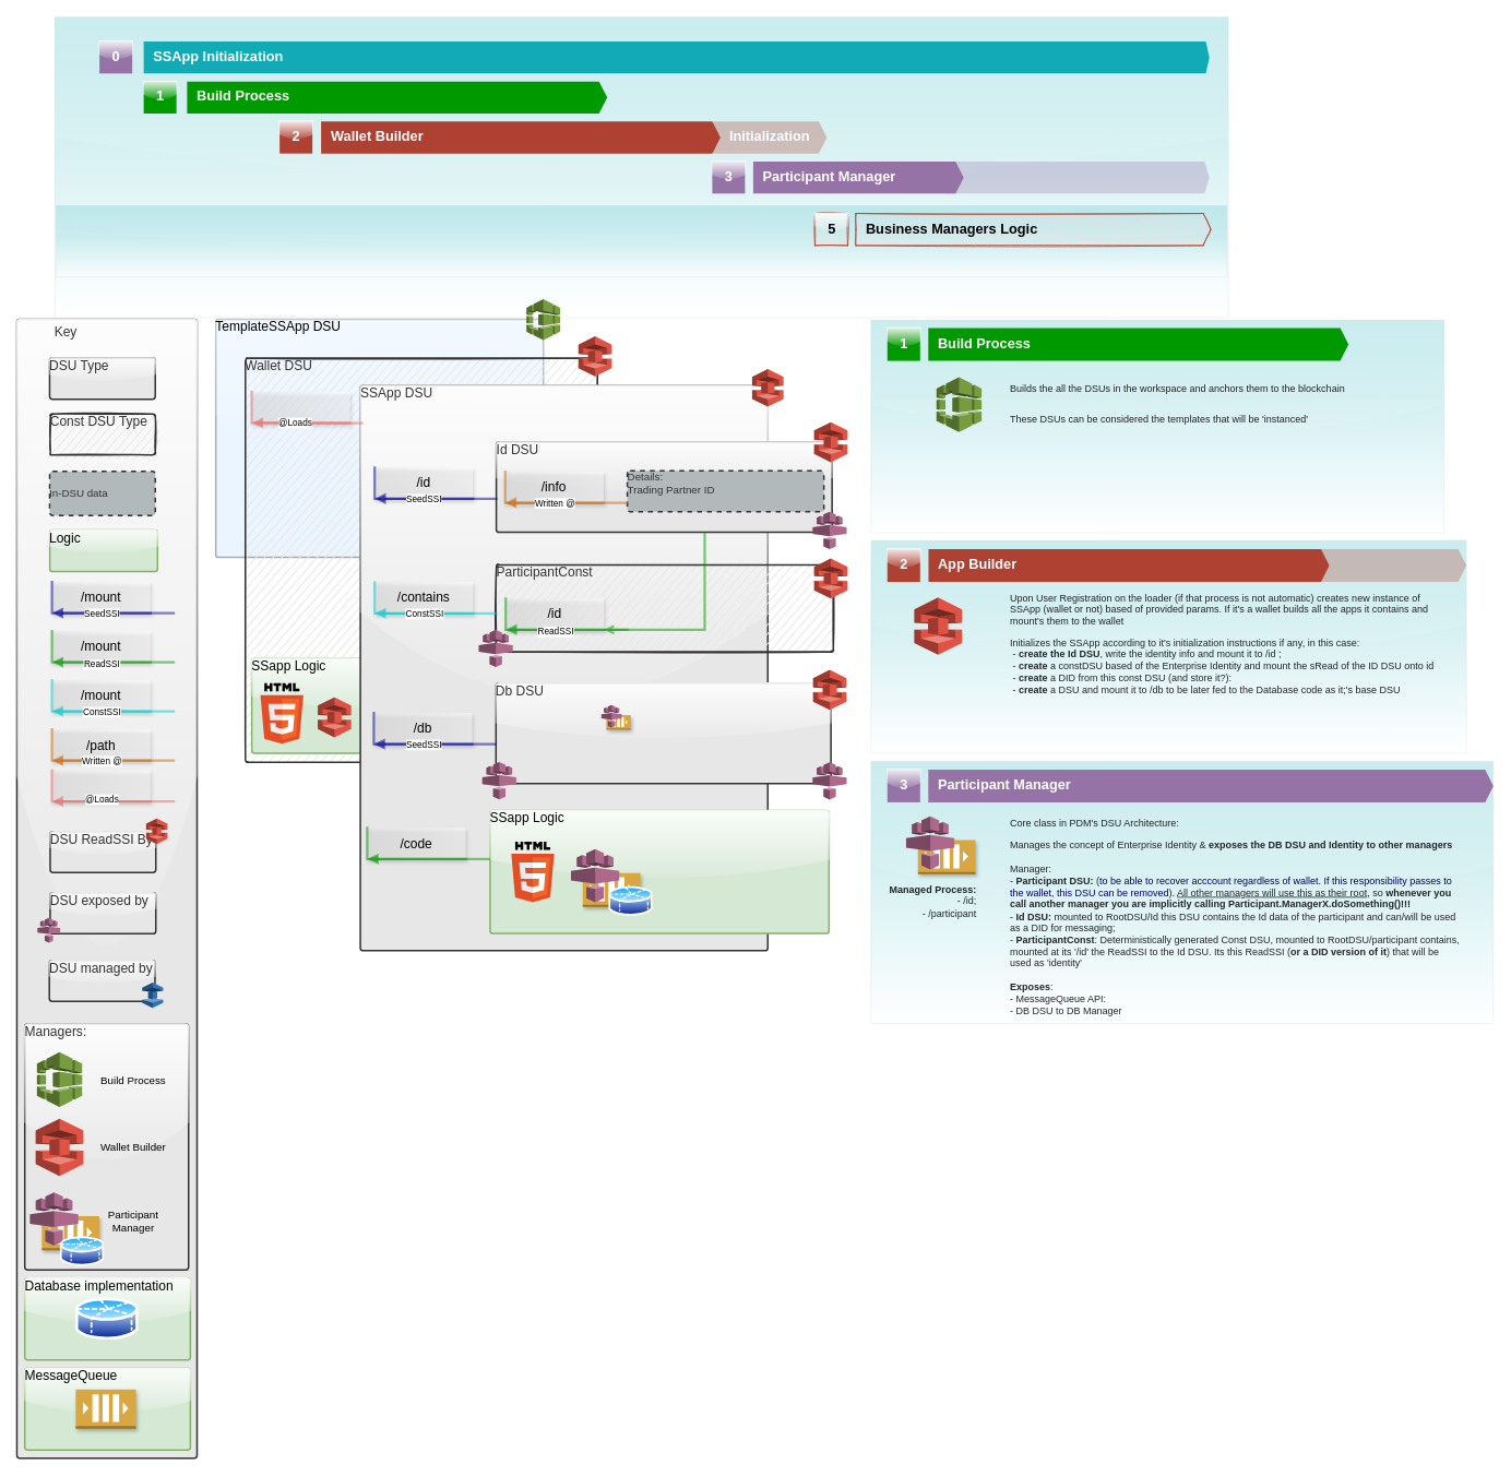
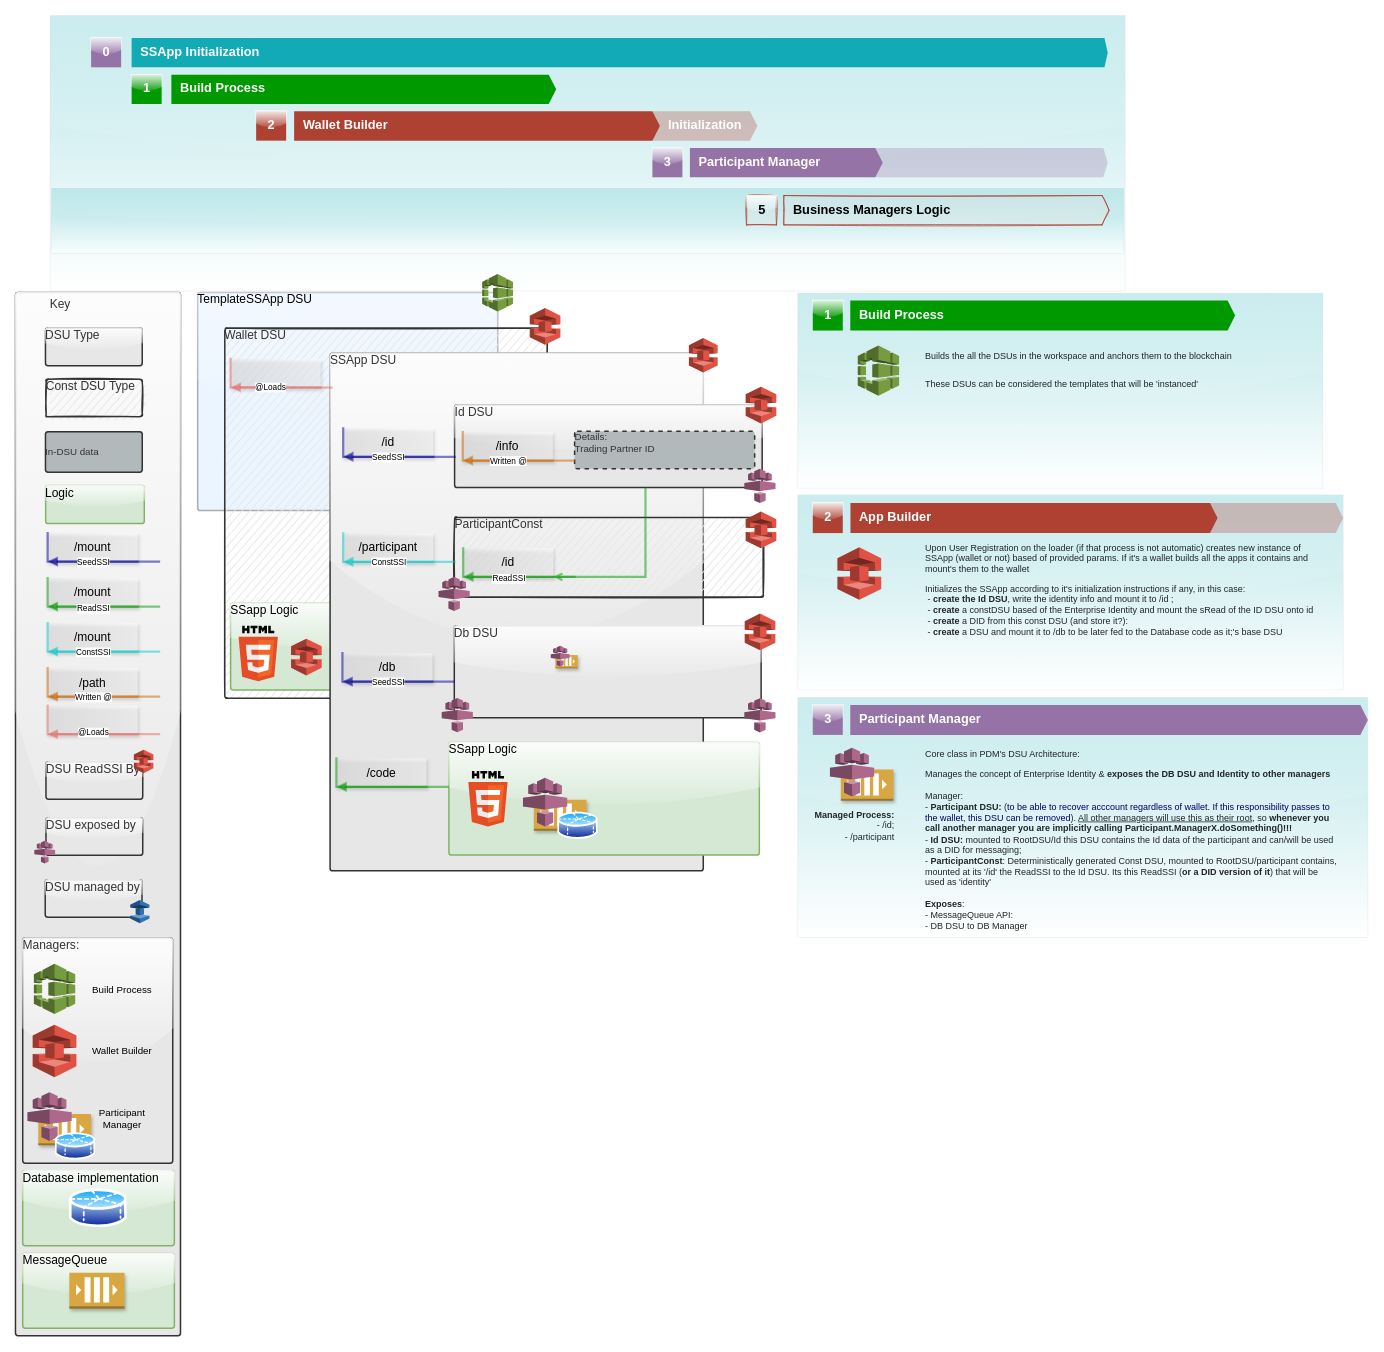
- <mxCell id="6" value="In-DSU data" style="html=1;overflow=block;whiteSpace=wrap;whiteSpace=wrap;fontSize=13;fontColor=#333333;align=center;align=left;spacing=7;verticalAlign=middle;strokeColor=#333333;strokeOpacity=100;fillOpacity=100;rounded=1;absoluteArcSize=1;arcSize=7;fillColor=#b2b9ba;strokeWidth=2;dashed=1;" parent="1" vertex="1" zOrder="118068037"><mxGeometry x="60.12" y="574.75" width="129" height="54" as="geometry" /></mxCell>
+ <mxCell id="6" value="In-DSU data" style="html=1;overflow=block;whiteSpace=wrap;whiteSpace=wrap;fontSize=13;fontColor=#333333;align=center;align=left;spacing=7;verticalAlign=middle;strokeColor=#333333;strokeOpacity=100;fillOpacity=100;rounded=1;absoluteArcSize=1;arcSize=7;fillColor=#b2b9ba;strokeWidth=2;dashed=0;" parent="1" vertex="1" zOrder="118068037"><mxGeometry x="60.12" y="574.75" width="129" height="54" as="geometry" /></mxCell>
- <mxCell id="71" value="/contains" style="shape=partialRectangle;whiteSpace=wrap;html=1;bottom=1;right=0;rounded=1;shadow=1;glass=1;labelBackgroundColor=none;sketch=0;strokeWidth=3;fontSize=16;top=0;gradientDirection=west;gradientColor=#E6E6E6;opacity=50;strokeColor=#00CCCC;" parent="70" vertex="1"><mxGeometry width="120" height="38" as="geometry" /></mxCell>
+ <mxCell id="71" value="/participant" style="shape=partialRectangle;whiteSpace=wrap;html=1;bottom=1;right=0;rounded=1;shadow=1;glass=1;labelBackgroundColor=none;sketch=0;strokeWidth=3;fontSize=16;top=0;gradientDirection=west;gradientColor=#E6E6E6;opacity=50;strokeColor=#00CCCC;" parent="70" vertex="1"><mxGeometry width="120" height="38" as="geometry" /></mxCell>
